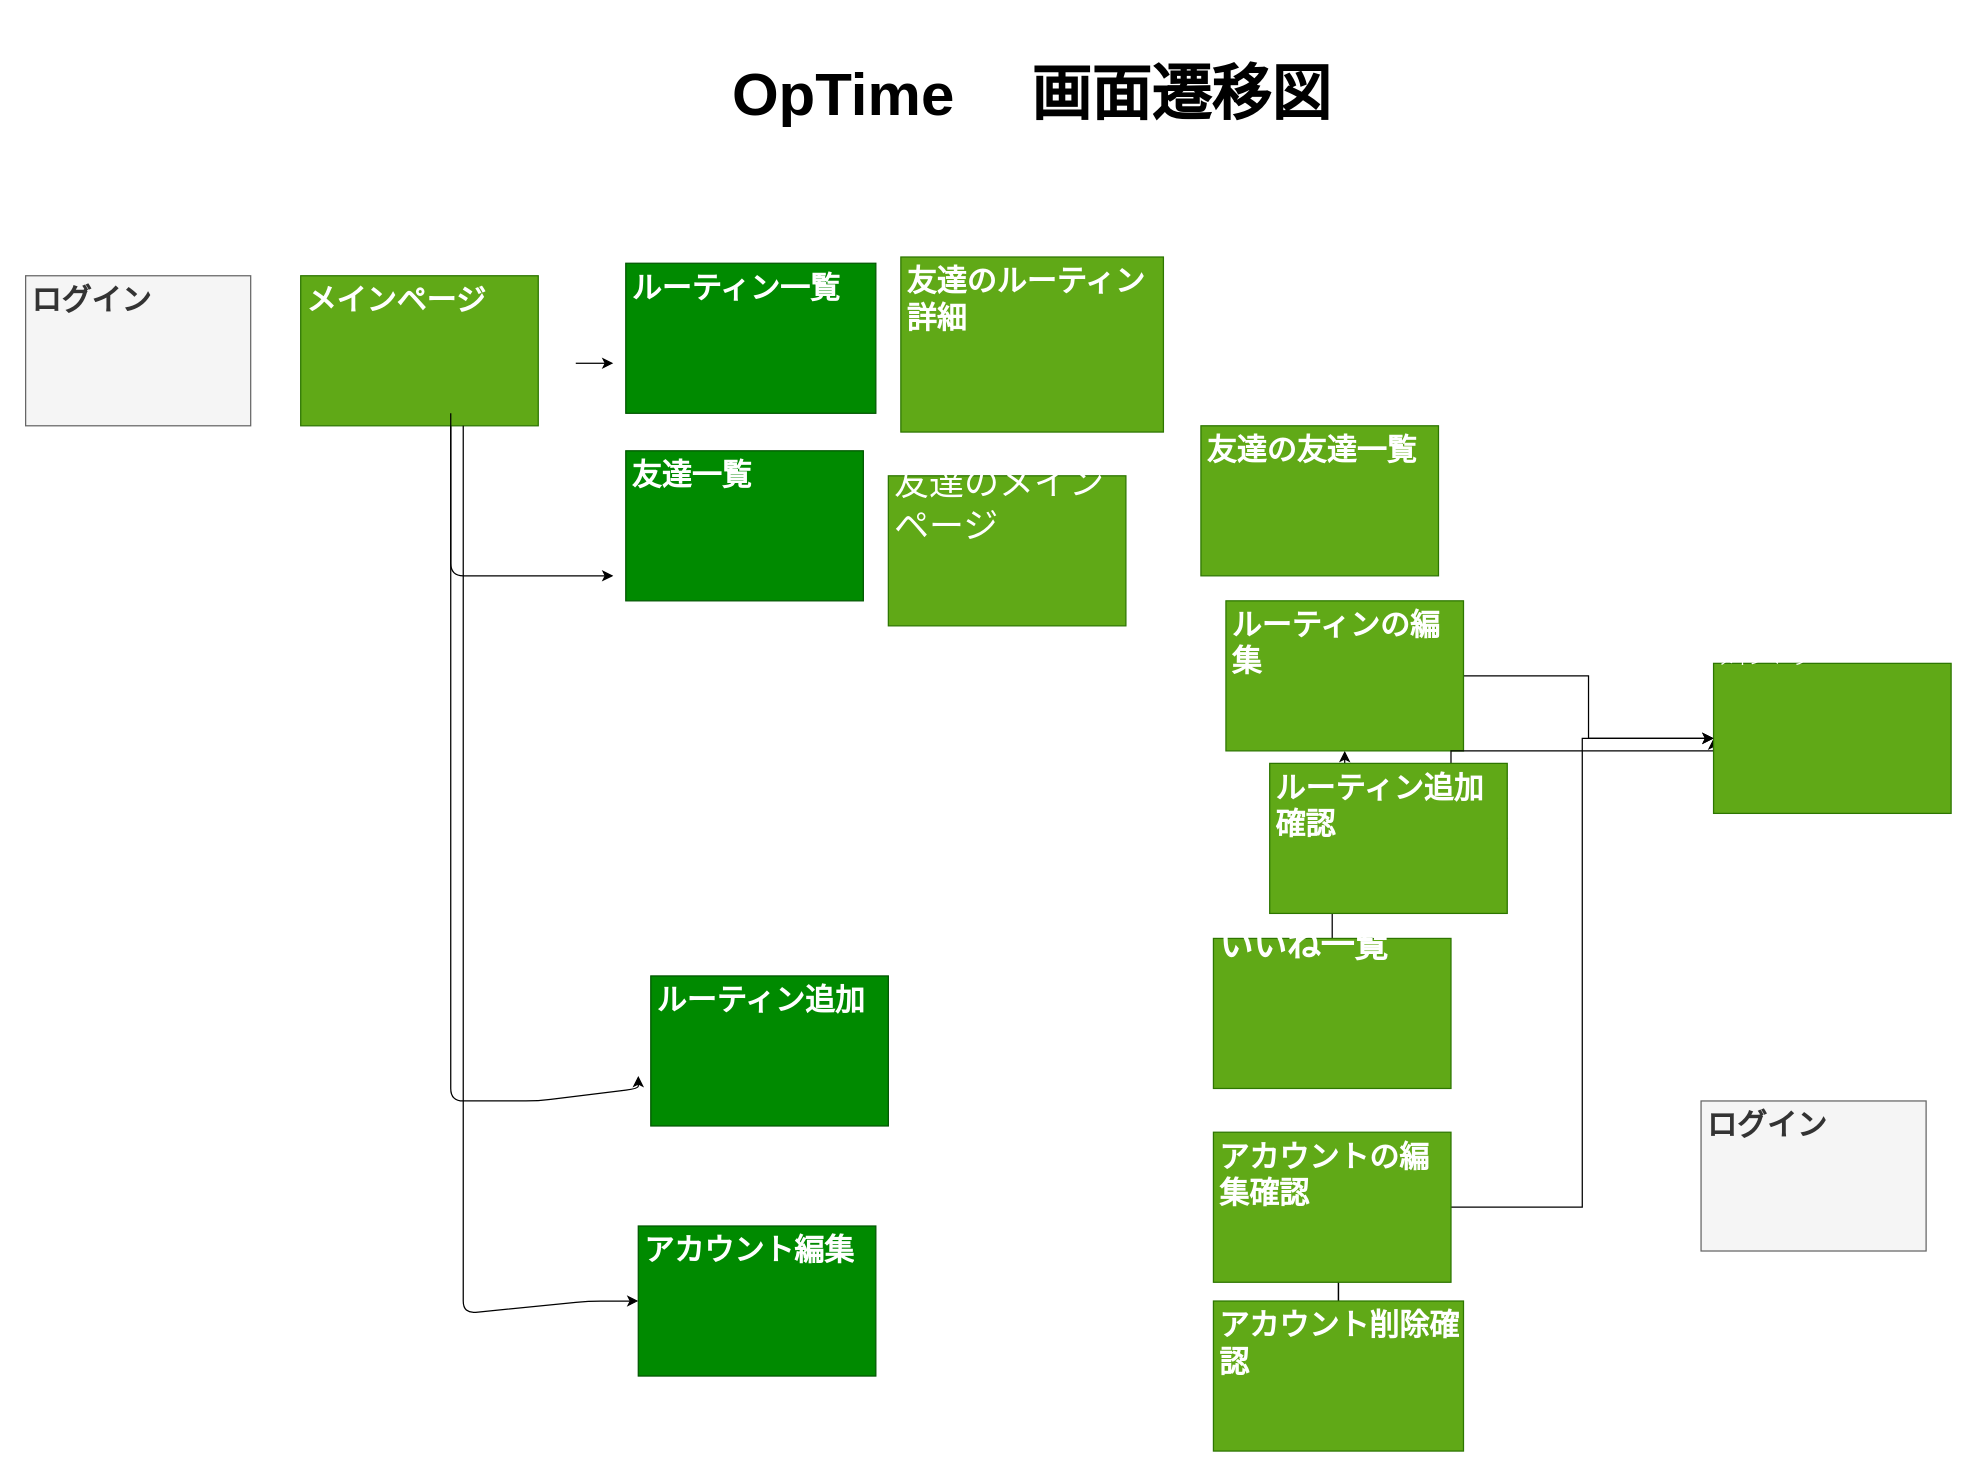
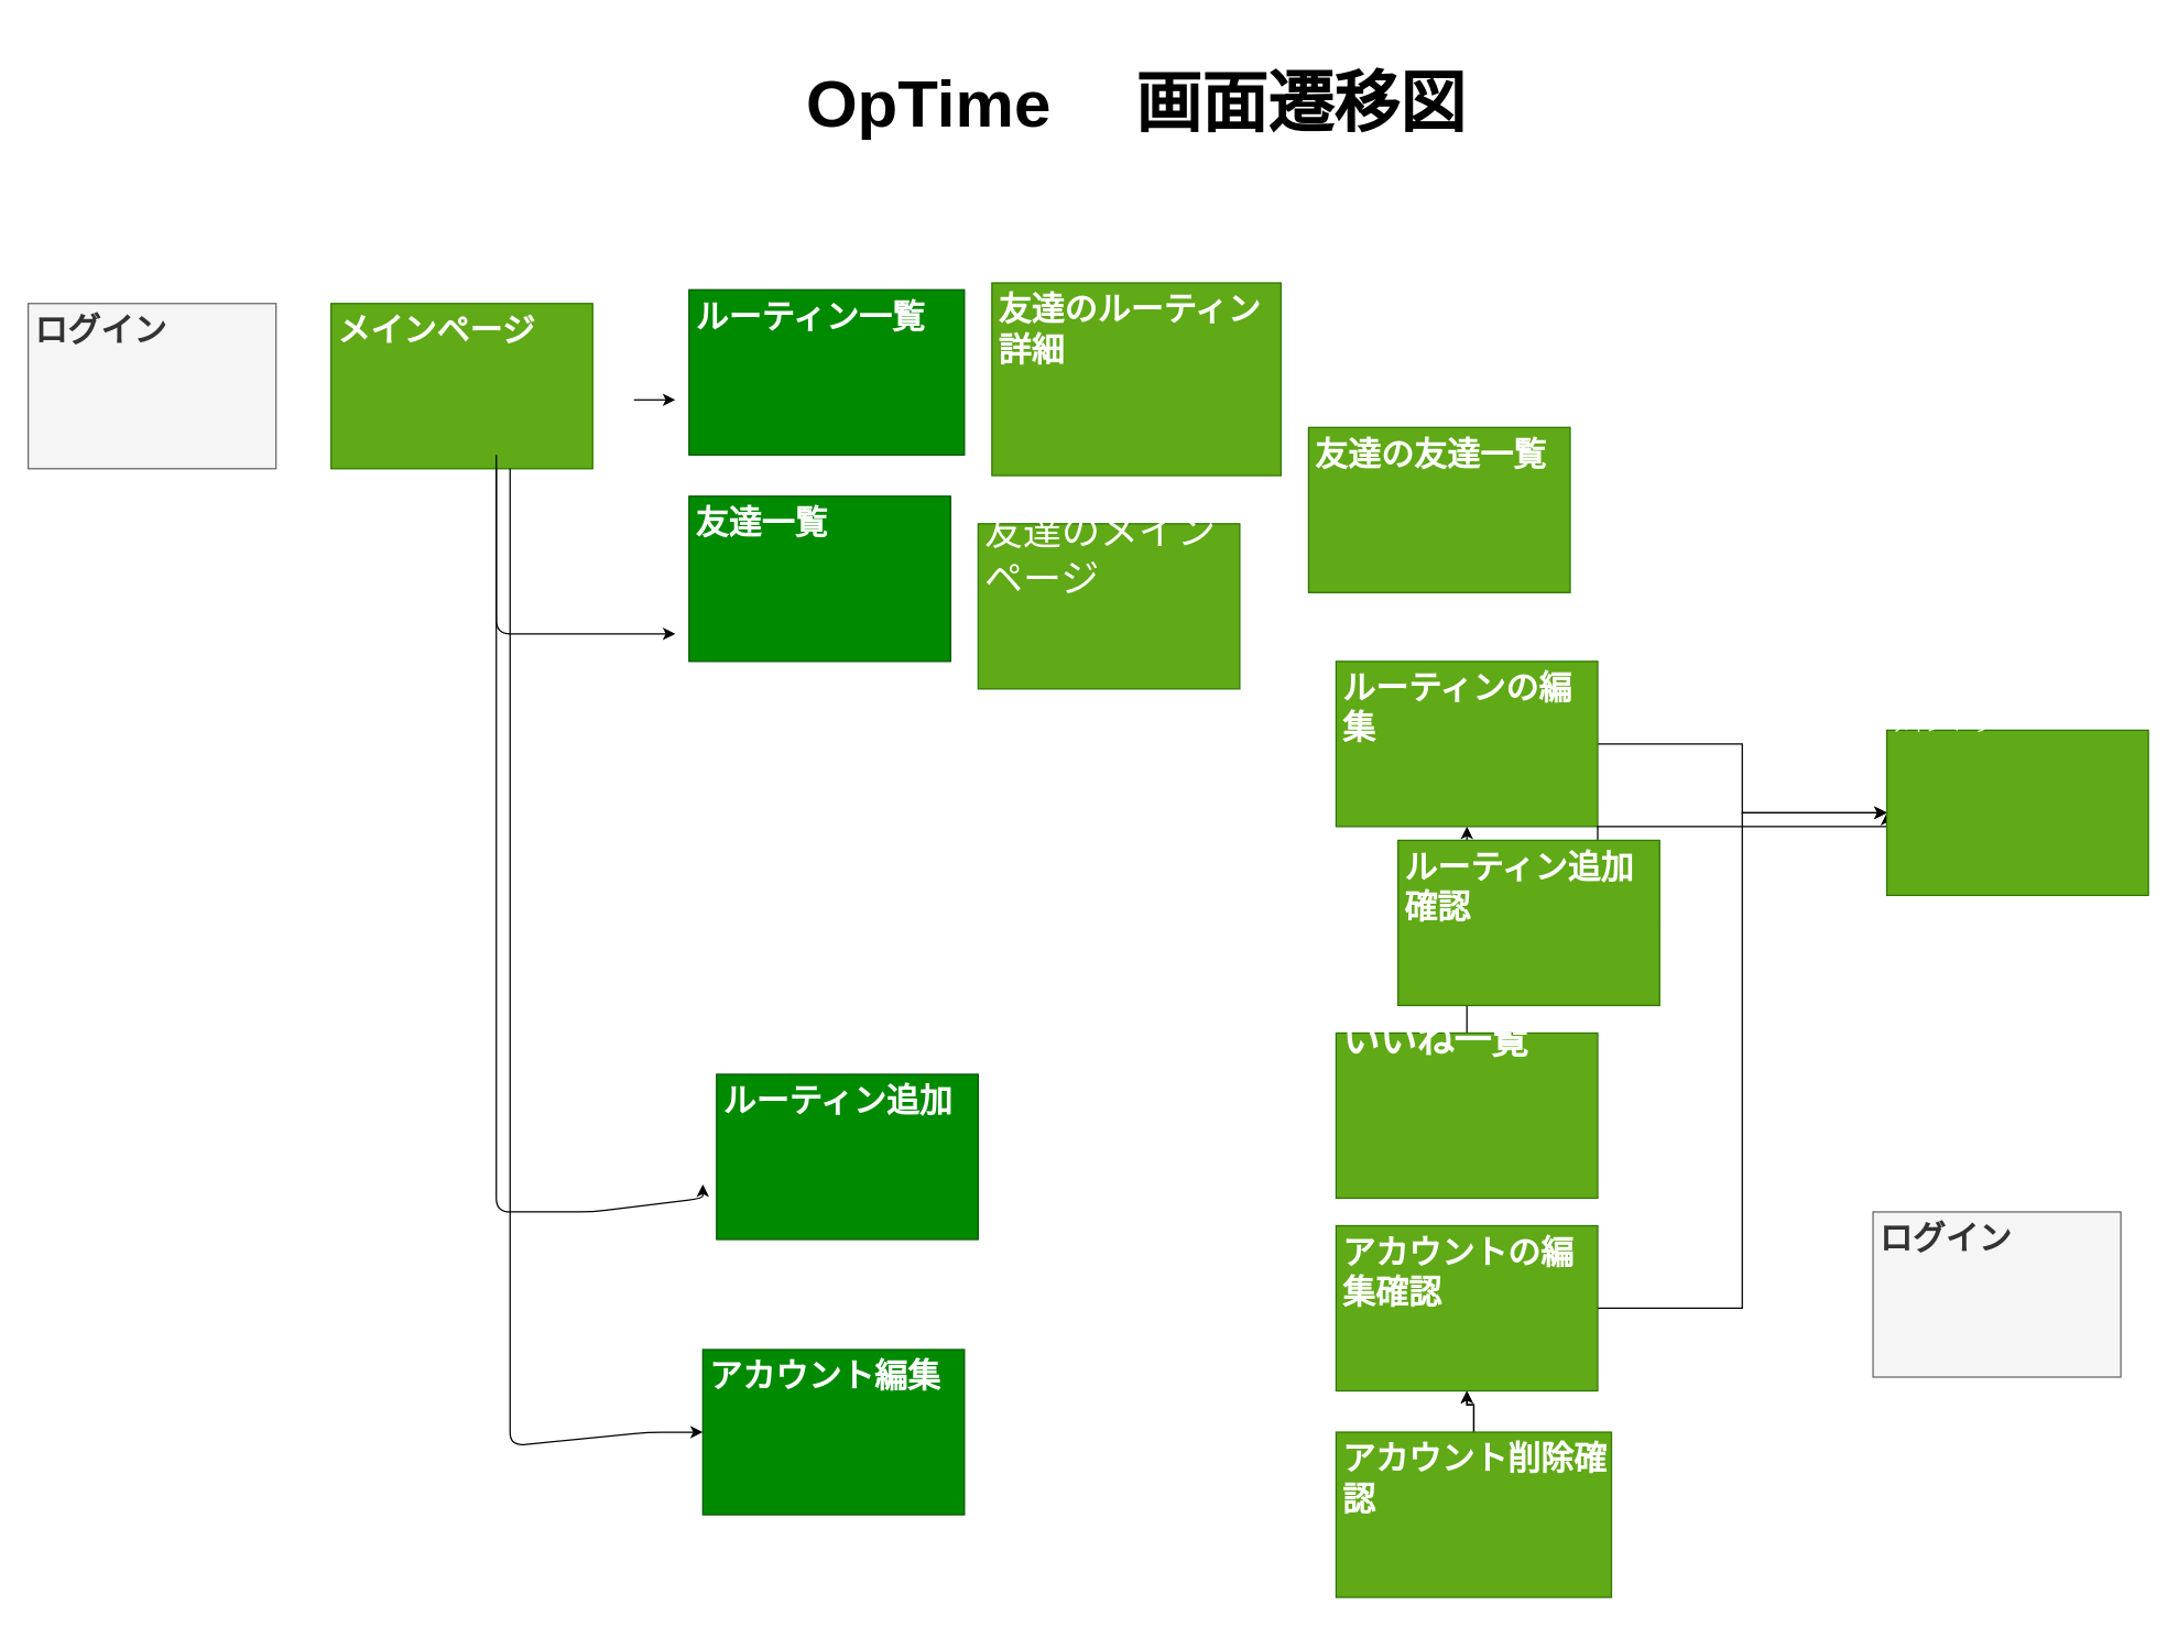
- <mxCell id="25" value="&lt;h1&gt;友達の友達一覧&lt;/h1&gt;" style="text;html=1;strokeColor=#2D7600;fillColor=#60a917;spacing=5;spacingTop=-20;whiteSpace=wrap;overflow=hidden;rounded=0;fontColor=#ffffff;" vertex="1" parent="1"><mxGeometry x="960" y="340" width="190" height="120" as="geometry" /></mxCell>
+ <mxCell id="25" value="&lt;h1&gt;友達の友達一覧&lt;/h1&gt;" style="text;html=1;strokeColor=#2D7600;fillColor=#60a917;spacing=5;spacingTop=-20;whiteSpace=wrap;overflow=hidden;rounded=0;fontColor=#ffffff;" vertex="1" parent="1"><mxGeometry x="950" y="310" width="190" height="120" as="geometry" /></mxCell>
- <mxCell id="12" value="&lt;h1&gt;ルーティンの編集&lt;/h1&gt;" style="text;html=1;strokeColor=#2D7600;fillColor=#60a917;spacing=5;spacingTop=-20;whiteSpace=wrap;overflow=hidden;rounded=0;fontColor=#ffffff;" vertex="1" parent="1"><mxGeometry x="980" y="480" width="190" height="120" as="geometry" /></mxCell>
+ <mxCell id="12" value="&lt;h1&gt;ルーティンの編集&lt;/h1&gt;" style="text;html=1;strokeColor=#2D7600;fillColor=#60a917;spacing=5;spacingTop=-20;whiteSpace=wrap;overflow=hidden;rounded=0;fontColor=#ffffff;" vertex="1" parent="1"><mxGeometry x="970" y="480" width="190" height="120" as="geometry" /></mxCell>
- <mxCell id="22" value="&lt;h1&gt;アカウントの編集確認&lt;/h1&gt;" style="text;html=1;strokeColor=#2D7600;fillColor=#60a917;spacing=5;spacingTop=-20;whiteSpace=wrap;overflow=hidden;rounded=0;fontColor=#ffffff;" vertex="1" parent="1"><mxGeometry x="970" y="905" width="190" height="120" as="geometry" /></mxCell>
+ <mxCell id="22" value="&lt;h1&gt;アカウントの編集確認&lt;/h1&gt;" style="text;html=1;strokeColor=#2D7600;fillColor=#60a917;spacing=5;spacingTop=-20;whiteSpace=wrap;overflow=hidden;rounded=0;fontColor=#ffffff;" vertex="1" parent="1"><mxGeometry x="970" y="890" width="190" height="120" as="geometry" /></mxCell>
